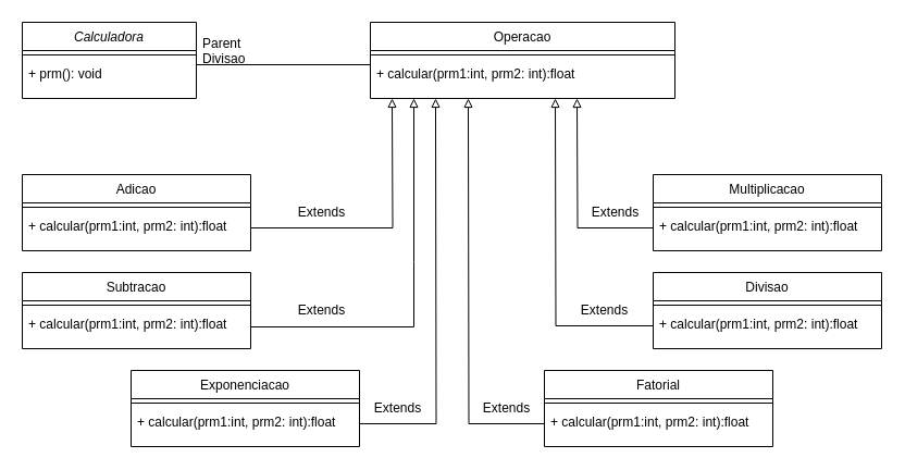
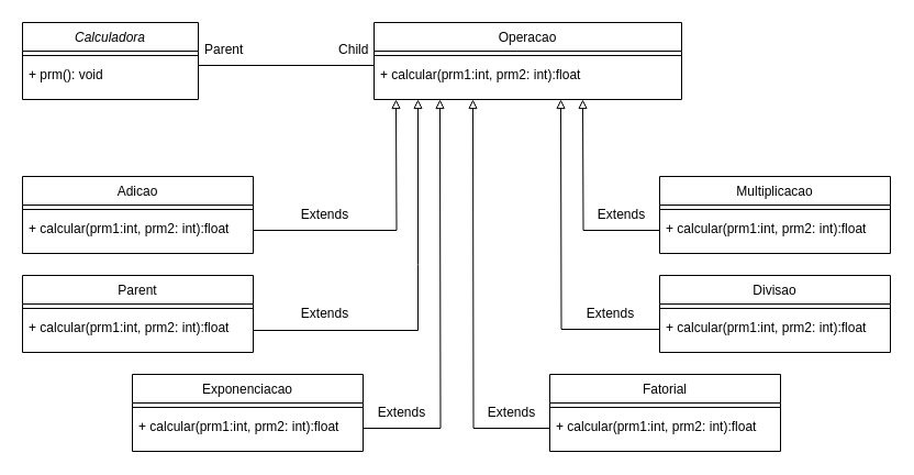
- <mxCell id="9" value="Parent&amp;nbsp; &amp;nbsp; &amp;nbsp; &amp;nbsp; &amp;nbsp; &amp;nbsp; &amp;nbsp; &amp;nbsp; &amp;nbsp; &amp;nbsp; &amp;nbsp; &amp;nbsp; &amp;nbsp; Divisao" style="text;strokeColor=none;fillColor=none;align=left;verticalAlign=middle;spacingLeft=4;spacingRight=4;overflow=hidden;points=[[0,0.5],[1,0.5]];portConstraint=eastwest;rotatable=0;whiteSpace=wrap;html=1;" vertex="1" parent="1"><mxGeometry x="180" y="30" width="160" height="30" as="geometry" /></mxCell>
+ <mxCell id="9" value="Parent&amp;nbsp; &amp;nbsp; &amp;nbsp; &amp;nbsp; &amp;nbsp; &amp;nbsp; &amp;nbsp; &amp;nbsp; &amp;nbsp; &amp;nbsp; &amp;nbsp; &amp;nbsp; &amp;nbsp; Child" style="text;strokeColor=none;fillColor=none;align=left;verticalAlign=middle;spacingLeft=4;spacingRight=4;overflow=hidden;points=[[0,0.5],[1,0.5]];portConstraint=eastwest;rotatable=0;whiteSpace=wrap;html=1;" vertex="1" parent="1"><mxGeometry x="180" y="30" width="160" height="30" as="geometry" /></mxCell>
- <mxCell id="15" value="Subtracao" style="swimlane;fontStyle=0;align=center;verticalAlign=top;childLayout=stackLayout;horizontal=1;startSize=26;horizontalStack=0;resizeParent=1;resizeLast=0;collapsible=1;marginBottom=0;rounded=0;shadow=0;strokeWidth=1;" vertex="1" parent="1"><mxGeometry x="20" y="250" width="210" height="70" as="geometry"><mxRectangle x="550" y="140" width="160" height="26" as="alternateBounds" /></mxGeometry></mxCell>
+ <mxCell id="15" value="Parent" style="swimlane;fontStyle=0;align=center;verticalAlign=top;childLayout=stackLayout;horizontal=1;startSize=26;horizontalStack=0;resizeParent=1;resizeLast=0;collapsible=1;marginBottom=0;rounded=0;shadow=0;strokeWidth=1;" vertex="1" parent="1"><mxGeometry x="20" y="250" width="210" height="70" as="geometry"><mxRectangle x="550" y="140" width="160" height="26" as="alternateBounds" /></mxGeometry></mxCell>
